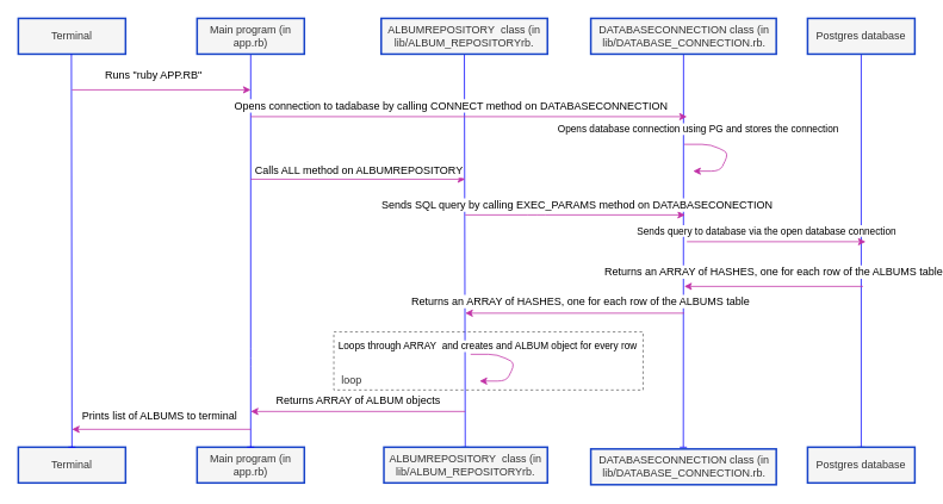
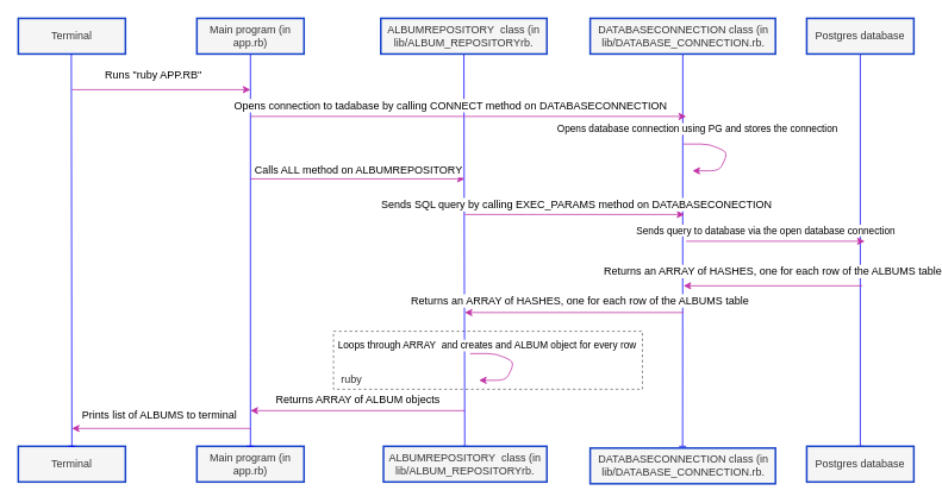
- <mxCell id="2" value="&lt;br&gt;&lt;br&gt;&lt;br&gt;&amp;nbsp; loop" style="whiteSpace=wrap;html=1;rounded=0;labelBackgroundColor=#FFFFFF;strokeColor=#666666;strokeWidth=1;fontColor=#333333;fillColor=#FFFFFF;align=left;dashed=1;" vertex="1" parent="1"><mxGeometry x="373" y="371" width="346" height="65" as="geometry" /></mxCell>
+ <mxCell id="2" value="&lt;br&gt;&lt;br&gt;&lt;br&gt;&amp;nbsp; ruby" style="whiteSpace=wrap;html=1;rounded=0;labelBackgroundColor=#FFFFFF;strokeColor=#666666;strokeWidth=1;fontColor=#333333;fillColor=#FFFFFF;align=left;dashed=1;" vertex="1" parent="1"><mxGeometry x="373" y="371" width="346" height="65" as="geometry" /></mxCell>
